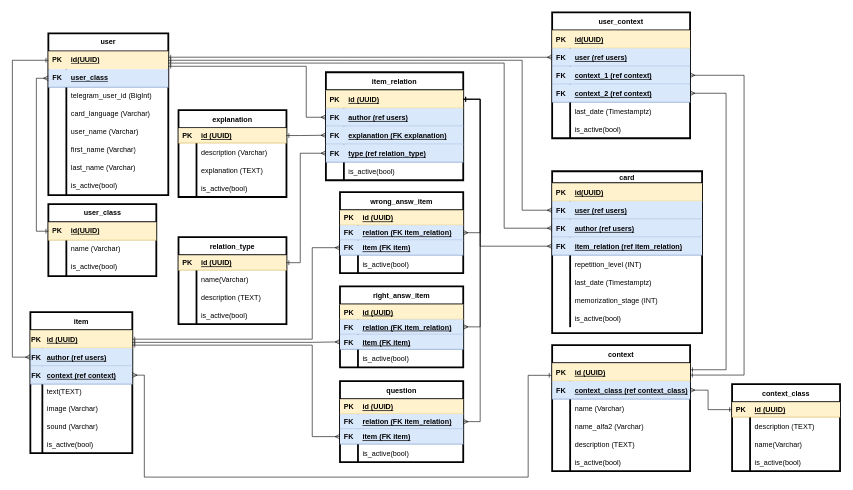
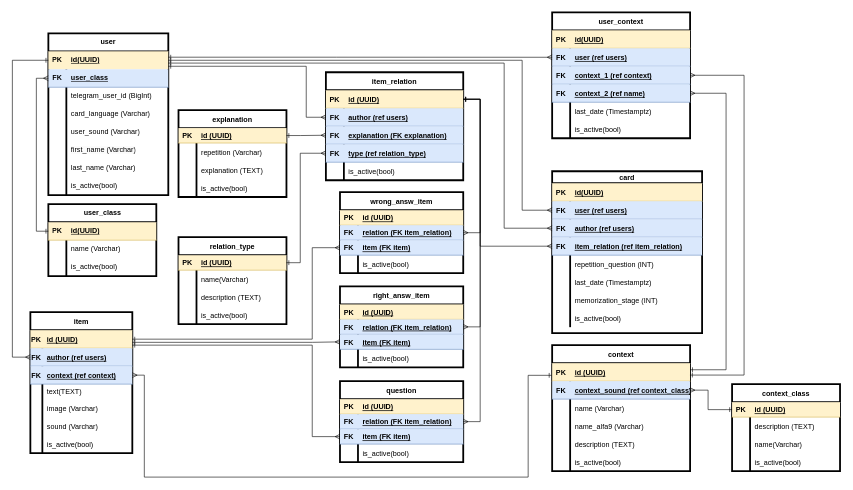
- <mxCell id="113" value="context_2 (ref context)" style="shape=partialRectangle;connectable=0;fillColor=none;top=0;left=0;bottom=0;right=0;align=left;spacingLeft=6;fontStyle=5;overflow=hidden;" parent="111" vertex="1"><mxGeometry x="30" width="200" height="30" as="geometry"><mxRectangle width="200" height="30" as="alternateBounds" /></mxGeometry></mxCell>
+ <mxCell id="113" value="context_2 (ref name)" style="shape=partialRectangle;connectable=0;fillColor=none;top=0;left=0;bottom=0;right=0;align=left;spacingLeft=6;fontStyle=5;overflow=hidden;" parent="111" vertex="1"><mxGeometry x="30" width="200" height="30" as="geometry"><mxRectangle width="200" height="30" as="alternateBounds" /></mxGeometry></mxCell>
- <mxCell id="17" value="user_name (Varchar)" style="shape=partialRectangle;connectable=0;fillColor=none;top=0;left=0;bottom=0;right=0;align=left;spacingLeft=6;overflow=hidden;html=1;whiteSpace=wrap;" parent="15" vertex="1"><mxGeometry x="30" width="170" height="30" as="geometry"><mxRectangle width="170" height="30" as="alternateBounds" /></mxGeometry></mxCell>
+ <mxCell id="17" value="user_sound (Varchar)" style="shape=partialRectangle;connectable=0;fillColor=none;top=0;left=0;bottom=0;right=0;align=left;spacingLeft=6;overflow=hidden;html=1;whiteSpace=wrap;" parent="15" vertex="1"><mxGeometry x="30" width="170" height="30" as="geometry"><mxRectangle width="170" height="30" as="alternateBounds" /></mxGeometry></mxCell>
- <mxCell id="212" value="description (Varchar)" style="shape=partialRectangle;connectable=0;fillColor=none;top=0;left=0;bottom=0;right=0;align=left;spacingLeft=6;overflow=hidden;" parent="210" vertex="1"><mxGeometry x="30" width="150" height="30" as="geometry"><mxRectangle width="150" height="30" as="alternateBounds" /></mxGeometry></mxCell>
+ <mxCell id="212" value="repetition (Varchar)" style="shape=partialRectangle;connectable=0;fillColor=none;top=0;left=0;bottom=0;right=0;align=left;spacingLeft=6;overflow=hidden;" parent="210" vertex="1"><mxGeometry x="30" width="150" height="30" as="geometry"><mxRectangle width="150" height="30" as="alternateBounds" /></mxGeometry></mxCell>
- <mxCell id="91" value="repetition_level (INT)" style="shape=partialRectangle;connectable=0;fillColor=none;top=0;left=0;bottom=0;right=0;align=left;spacingLeft=6;overflow=hidden;" parent="89" vertex="1"><mxGeometry x="30" width="220" height="30" as="geometry"><mxRectangle width="220" height="30" as="alternateBounds" /></mxGeometry></mxCell>
+ <mxCell id="91" value="repetition_question (INT)" style="shape=partialRectangle;connectable=0;fillColor=none;top=0;left=0;bottom=0;right=0;align=left;spacingLeft=6;overflow=hidden;" parent="89" vertex="1"><mxGeometry x="30" width="220" height="30" as="geometry"><mxRectangle width="220" height="30" as="alternateBounds" /></mxGeometry></mxCell>
- <mxCell id="126" value="context_class (ref context_class)" style="shape=partialRectangle;connectable=0;fillColor=none;top=0;left=0;bottom=0;right=0;align=left;spacingLeft=6;fontStyle=5;overflow=hidden;" parent="124" vertex="1"><mxGeometry x="30" width="200" height="30" as="geometry"><mxRectangle width="200" height="30" as="alternateBounds" /></mxGeometry></mxCell>
+ <mxCell id="126" value="context_sound (ref context_class)" style="shape=partialRectangle;connectable=0;fillColor=none;top=0;left=0;bottom=0;right=0;align=left;spacingLeft=6;fontStyle=5;overflow=hidden;" parent="124" vertex="1"><mxGeometry x="30" width="200" height="30" as="geometry"><mxRectangle width="200" height="30" as="alternateBounds" /></mxGeometry></mxCell>
- <mxCell id="132" value="name_alfa2 (Varchar)" style="shape=partialRectangle;connectable=0;fillColor=none;top=0;left=0;bottom=0;right=0;align=left;spacingLeft=6;overflow=hidden;" parent="130" vertex="1"><mxGeometry x="30" width="200" height="30" as="geometry"><mxRectangle width="200" height="30" as="alternateBounds" /></mxGeometry></mxCell>
+ <mxCell id="132" value="name_alfa9 (Varchar)" style="shape=partialRectangle;connectable=0;fillColor=none;top=0;left=0;bottom=0;right=0;align=left;spacingLeft=6;overflow=hidden;" parent="130" vertex="1"><mxGeometry x="30" width="200" height="30" as="geometry"><mxRectangle width="200" height="30" as="alternateBounds" /></mxGeometry></mxCell>
